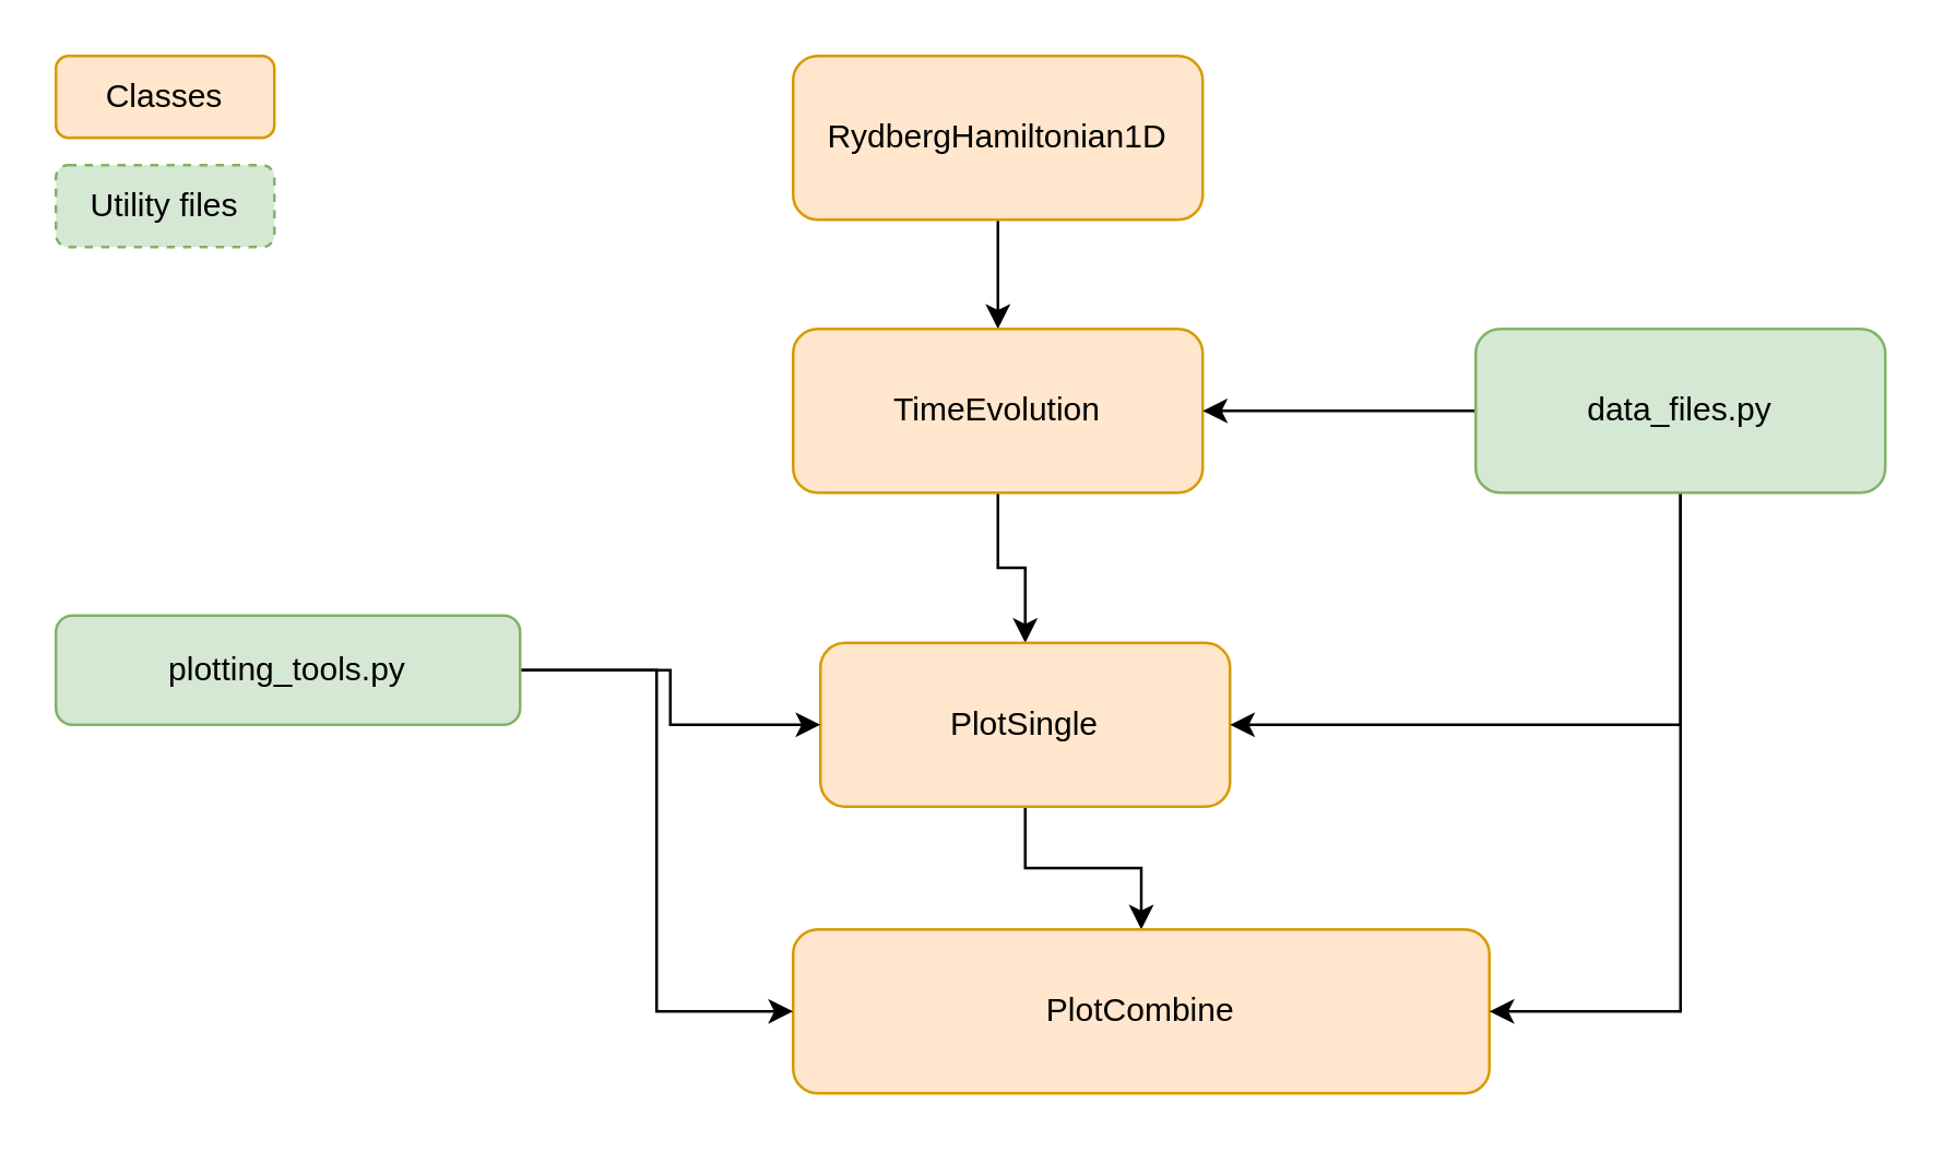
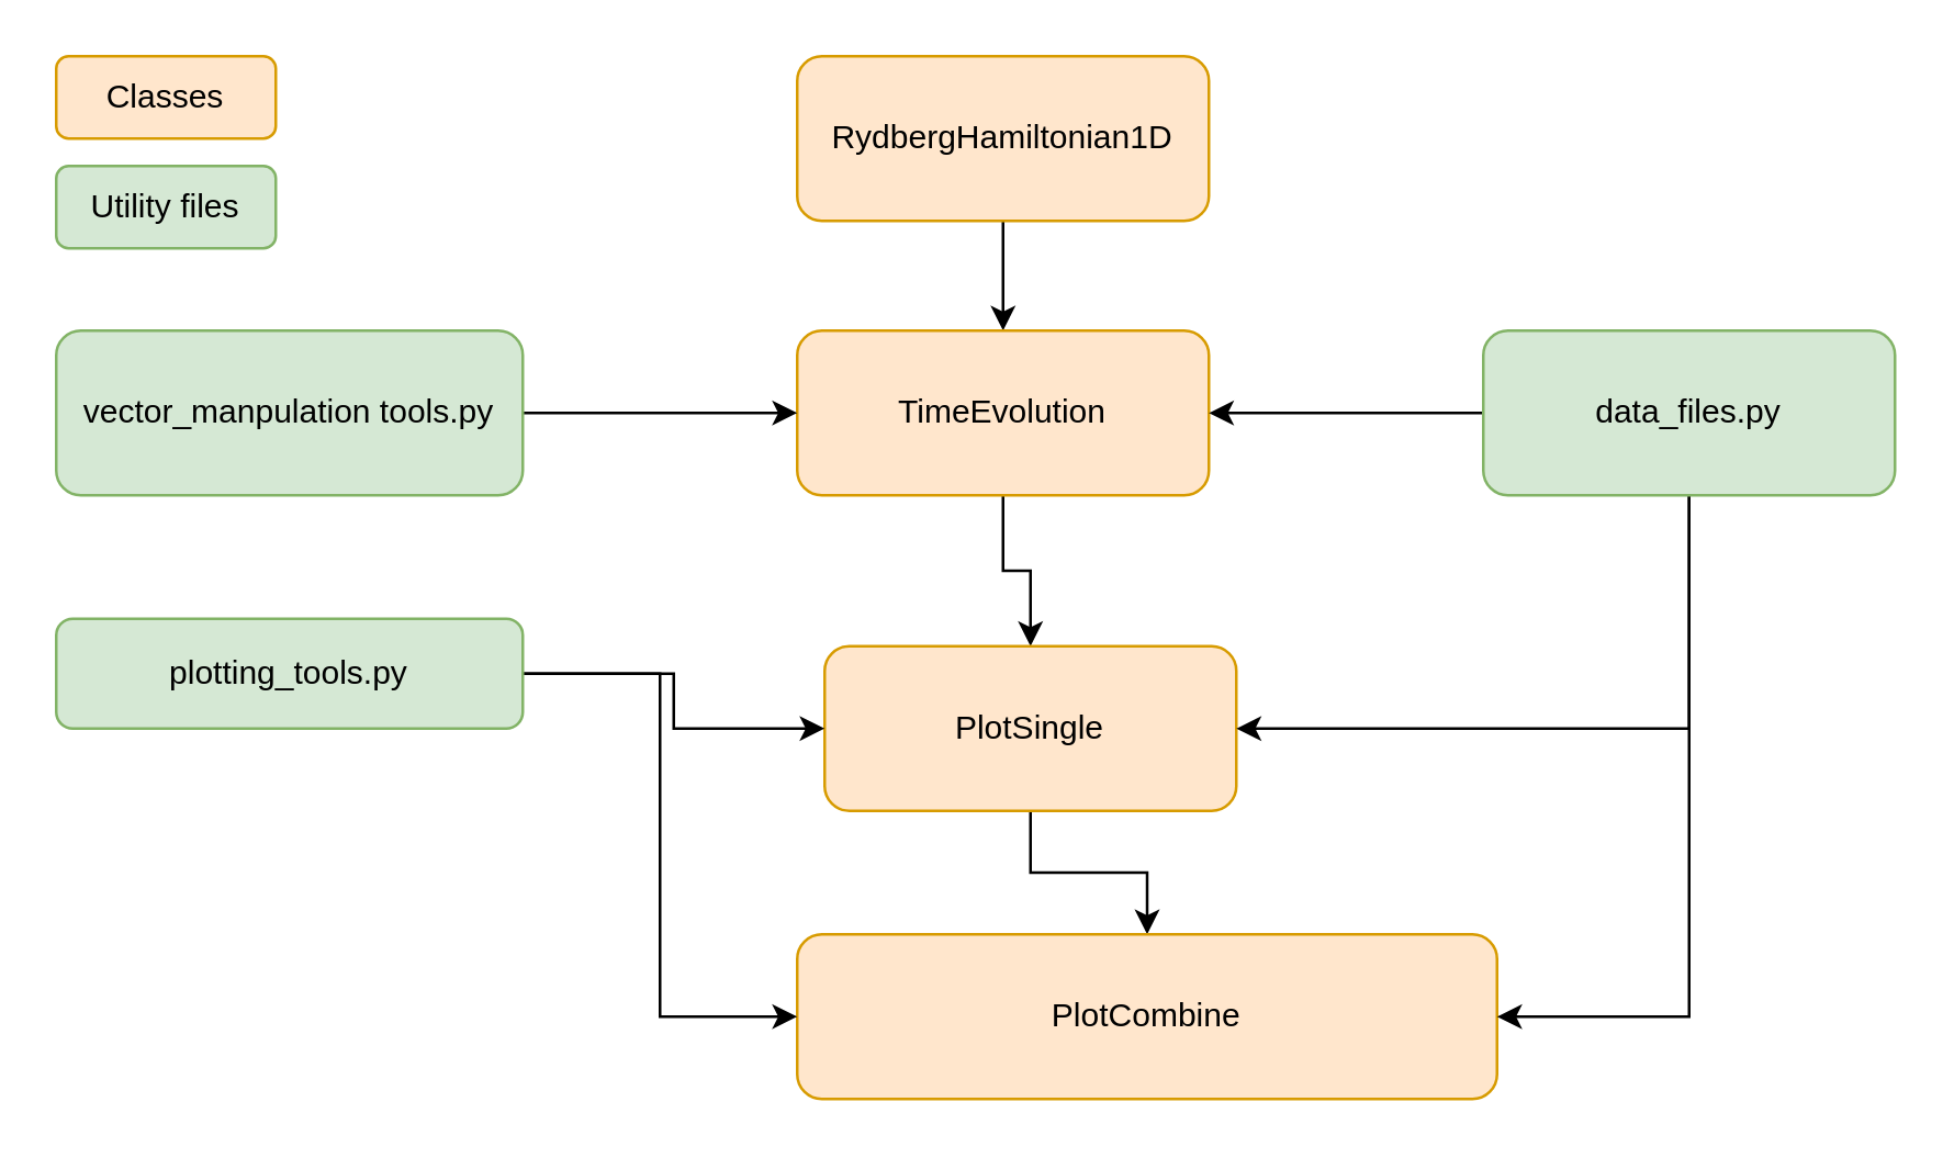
- <mxCell id="21" value="Utility files" style="rounded=1;whiteSpace=wrap;html=1;fillColor=#d5e8d4;strokeColor=#82b366;dashed=1;" vertex="1" parent="1"><mxGeometry x="20" y="60" width="80" height="30" as="geometry" /></mxCell>
+ <mxCell id="21" value="Utility files" style="rounded=1;whiteSpace=wrap;html=1;fillColor=#d5e8d4;strokeColor=#82b366;" vertex="1" parent="1"><mxGeometry x="20" y="60" width="80" height="30" as="geometry" /></mxCell>
+ <mxCell id="15" value="vector_manpulation tools.py" style="rounded=1;whiteSpace=wrap;html=1;fillColor=#d5e8d4;strokeColor=#82b366;" vertex="1" parent="1"><mxGeometry x="20" y="120" width="170" height="60" as="geometry" /></mxCell>
+ <mxCell id="14" style="edgeStyle=orthogonalEdgeStyle;rounded=0;orthogonalLoop=1;jettySize=auto;html=1;entryX=0;entryY=0.5;entryDx=0;entryDy=0;" edge="1" parent="1" source="15" target="6"><mxGeometry relative="1" as="geometry" /></mxCell>
